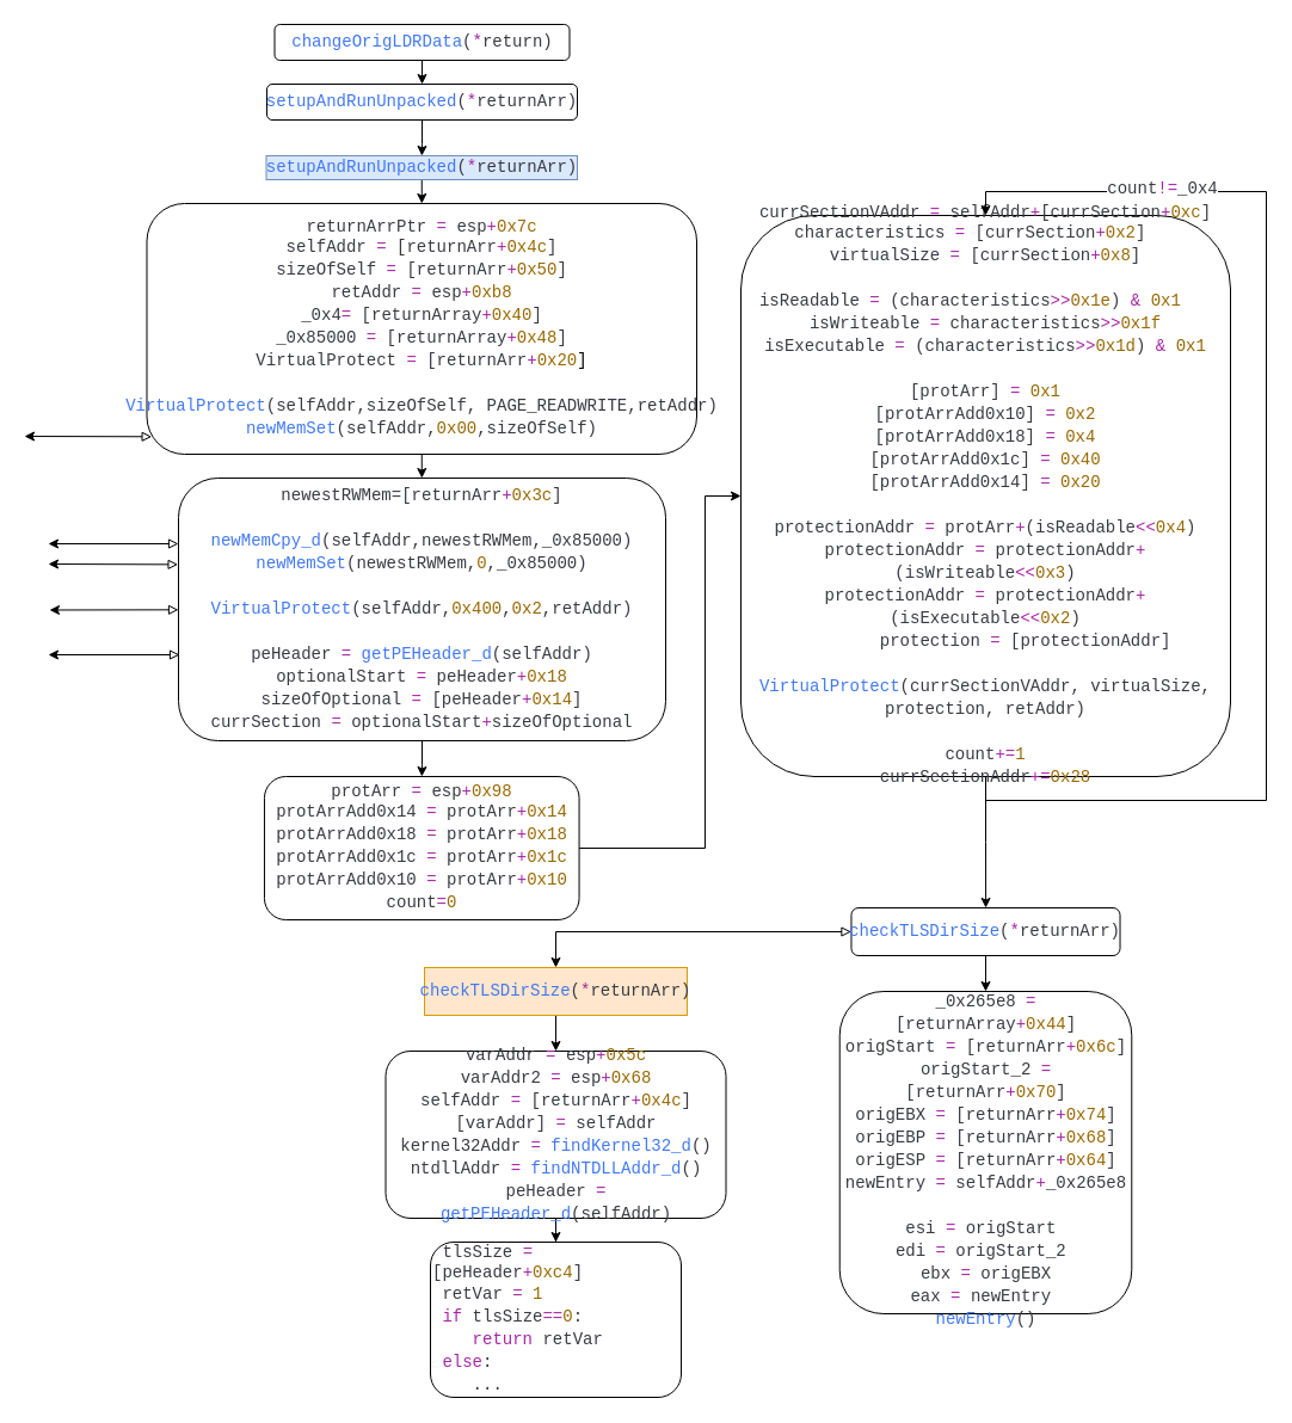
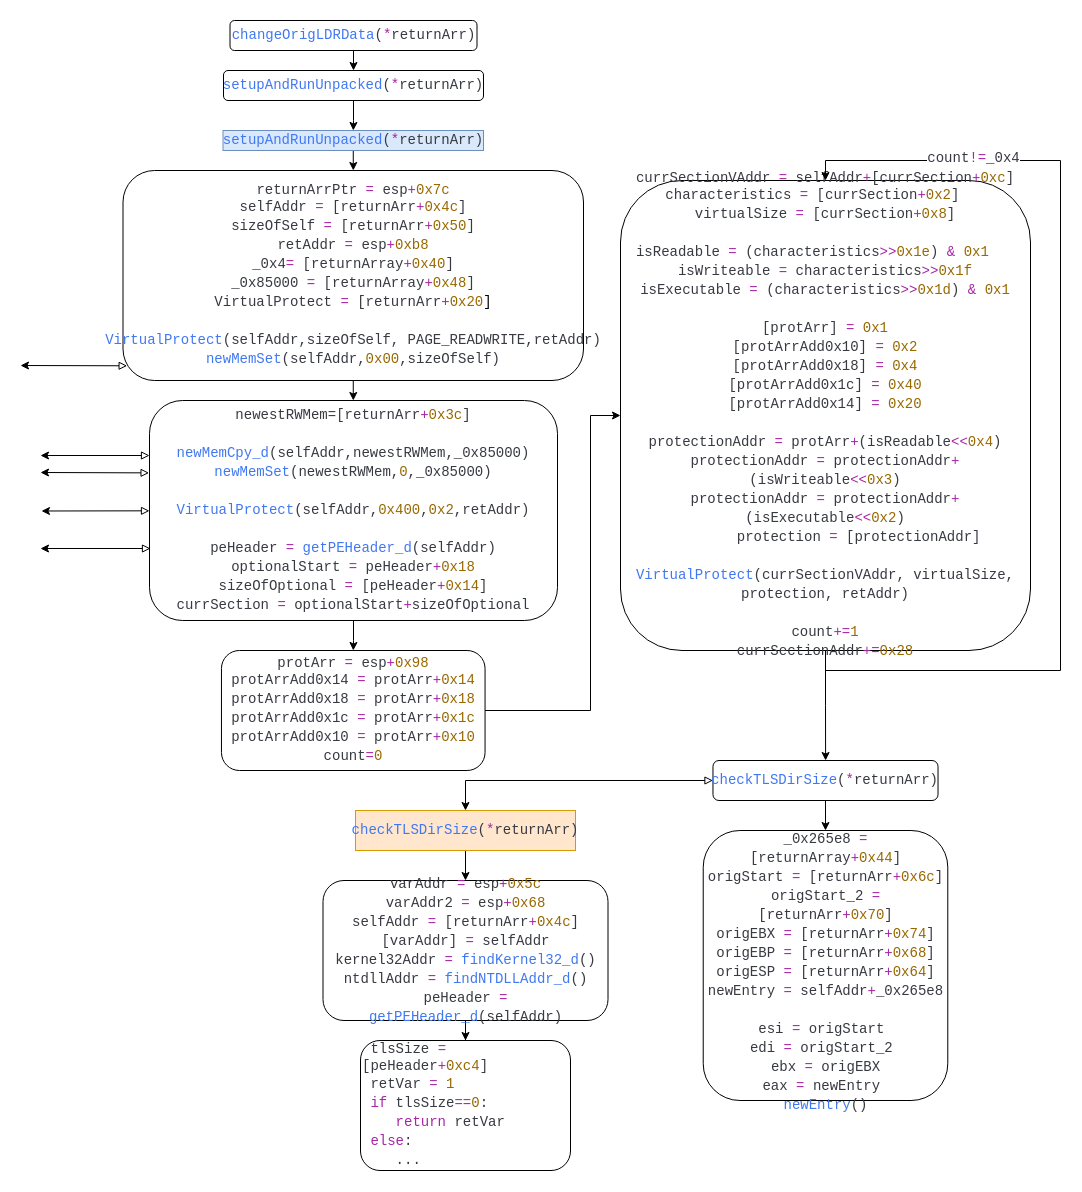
- <mxCell id="31" value="&lt;span style=&quot;font-family: Consolas, &amp;quot;Courier New&amp;quot;, monospace; font-size: 14px; text-align: left; border-color: var(--border-color); color: rgb(64, 120, 242);&quot;&gt;changeOrigLDRData&lt;/span&gt;&lt;span style=&quot;color: rgb(56, 58, 66); font-family: Consolas, &amp;quot;Courier New&amp;quot;, monospace; font-size: 14px; text-align: left; border-color: var(--border-color);&quot;&gt;(&lt;/span&gt;&lt;span style=&quot;font-family: Consolas, &amp;quot;Courier New&amp;quot;, monospace; font-size: 14px; text-align: left; border-color: var(--border-color); color: rgb(166, 38, 164);&quot;&gt;*&lt;/span&gt;&lt;span style=&quot;color: rgb(56, 58, 66); font-family: Consolas, &amp;quot;Courier New&amp;quot;, monospace; font-size: 14px; text-align: left; border-color: var(--border-color);&quot;&gt;return)&lt;/span&gt;&lt;br&gt;&lt;div style=&quot;border-color: var(--border-color); font-family: Consolas, &amp;quot;Courier New&amp;quot;, monospace; font-size: 14px; font-style: normal; font-variant-ligatures: normal; font-variant-caps: normal; font-weight: 400; letter-spacing: normal; orphans: 2; text-align: left; text-indent: 0px; text-transform: none; widows: 2; word-spacing: 0px; -webkit-text-stroke-width: 0px; text-decoration-thickness: initial; text-decoration-style: initial; text-decoration-color: initial; color: rgb(56, 58, 66);&quot;&gt;&lt;/div&gt;" style="rounded=1;whiteSpace=wrap;html=1;" vertex="1" parent="1"><mxGeometry x="229.5" y="20" width="247" height="30" as="geometry" /></mxCell>
+ <mxCell id="31" value="&lt;span style=&quot;font-family: Consolas, &amp;quot;Courier New&amp;quot;, monospace; font-size: 14px; text-align: left; border-color: var(--border-color); color: rgb(64, 120, 242);&quot;&gt;changeOrigLDRData&lt;/span&gt;&lt;span style=&quot;color: rgb(56, 58, 66); font-family: Consolas, &amp;quot;Courier New&amp;quot;, monospace; font-size: 14px; text-align: left; border-color: var(--border-color);&quot;&gt;(&lt;/span&gt;&lt;span style=&quot;font-family: Consolas, &amp;quot;Courier New&amp;quot;, monospace; font-size: 14px; text-align: left; border-color: var(--border-color); color: rgb(166, 38, 164);&quot;&gt;*&lt;/span&gt;&lt;span style=&quot;color: rgb(56, 58, 66); font-family: Consolas, &amp;quot;Courier New&amp;quot;, monospace; font-size: 14px; text-align: left; border-color: var(--border-color);&quot;&gt;returnArr)&lt;/span&gt;&lt;br&gt;&lt;div style=&quot;border-color: var(--border-color); font-family: Consolas, &amp;quot;Courier New&amp;quot;, monospace; font-size: 14px; font-style: normal; font-variant-ligatures: normal; font-variant-caps: normal; font-weight: 400; letter-spacing: normal; orphans: 2; text-align: left; text-indent: 0px; text-transform: none; widows: 2; word-spacing: 0px; -webkit-text-stroke-width: 0px; text-decoration-thickness: initial; text-decoration-style: initial; text-decoration-color: initial; color: rgb(56, 58, 66);&quot;&gt;&lt;/div&gt;" style="rounded=1;whiteSpace=wrap;html=1;" vertex="1" parent="1"><mxGeometry x="229.5" y="20" width="247" height="30" as="geometry" /></mxCell>
